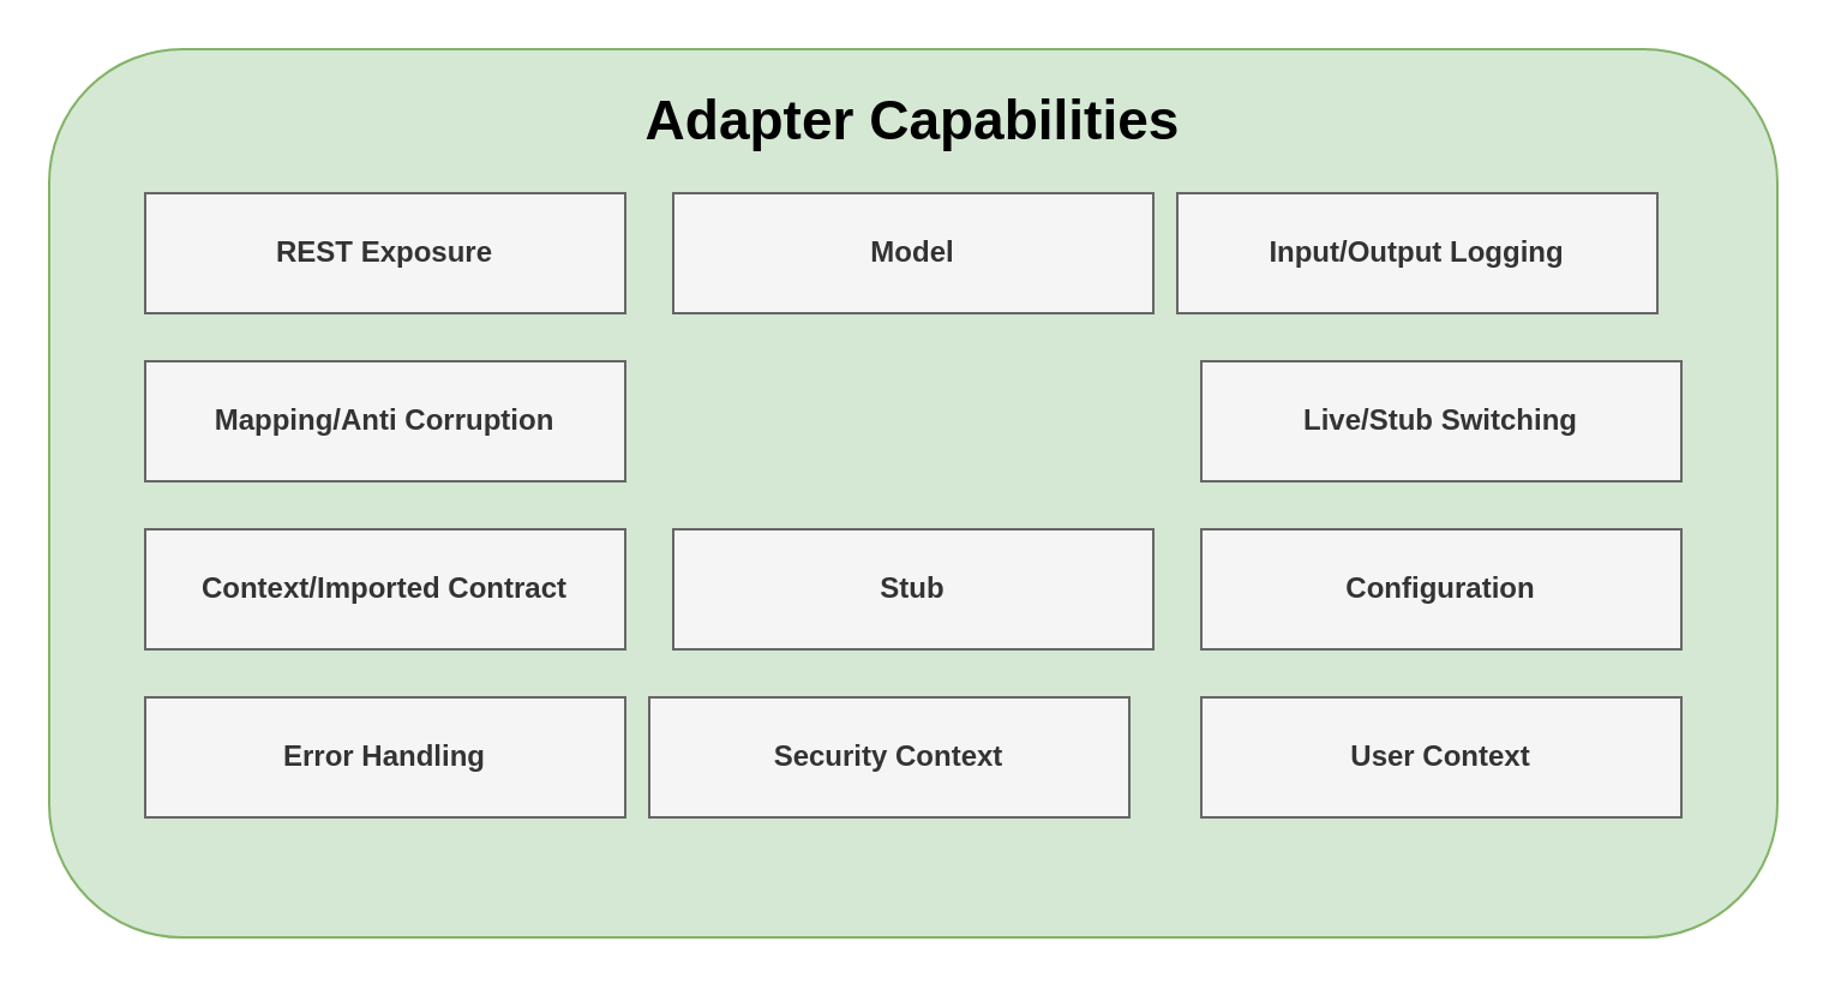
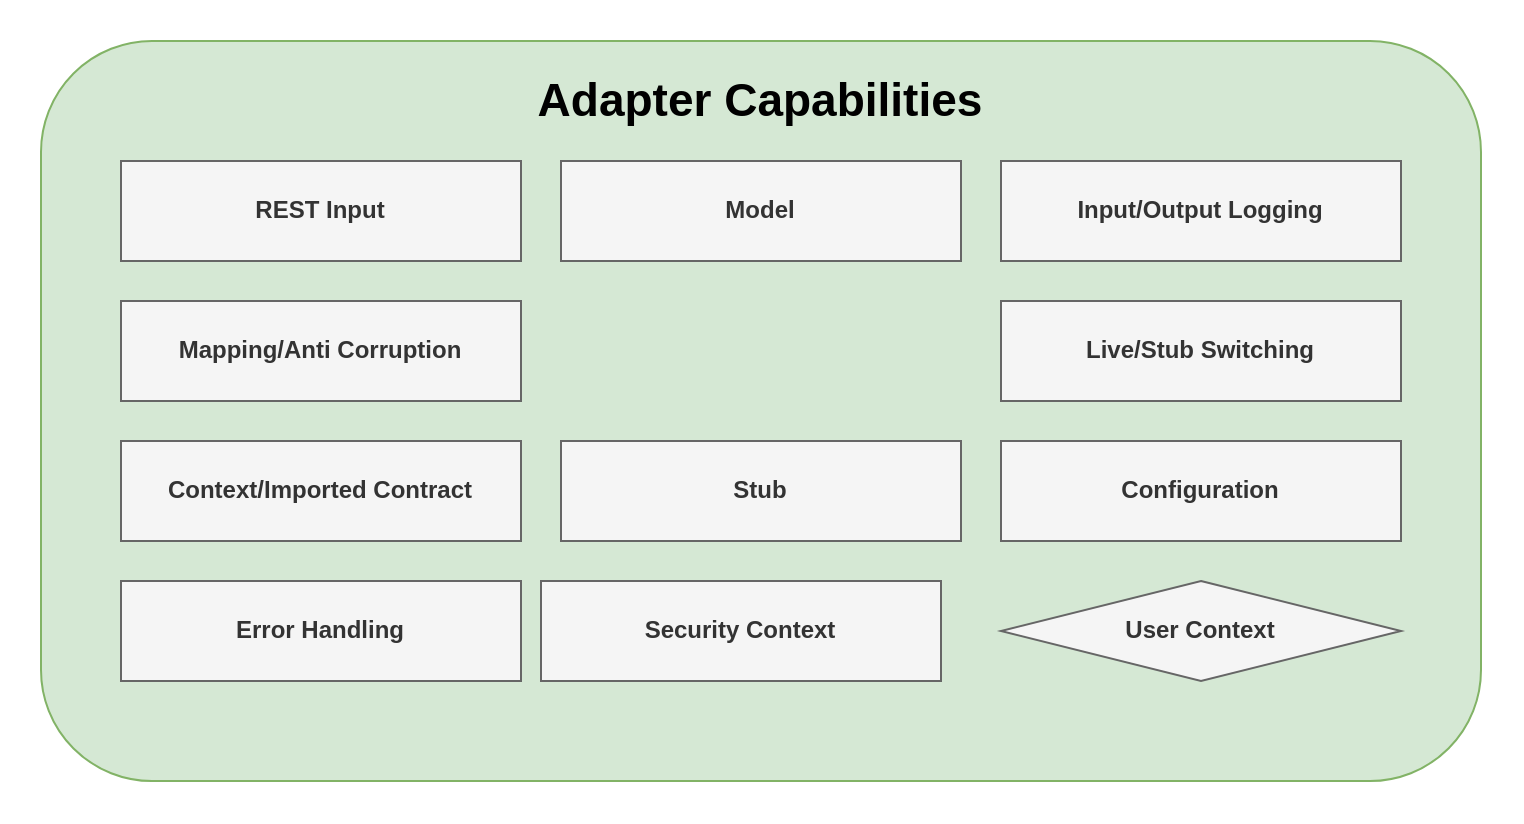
- <mxCell id="8" value="REST Exposure" style="rounded=0;whiteSpace=wrap;html=1;fontStyle=1;fillColor=#f5f5f5;strokeColor=#666666;fontColor=#333333;" vertex="1" parent="1"><mxGeometry x="60" y="80" width="200" height="50" as="geometry" /></mxCell>
+ <mxCell id="8" value="REST Input" style="rounded=0;whiteSpace=wrap;html=1;fontStyle=1;fillColor=#f5f5f5;strokeColor=#666666;fontColor=#333333;" vertex="1" parent="1"><mxGeometry x="60" y="80" width="200" height="50" as="geometry" /></mxCell>
- <mxCell id="4" value="Input/Output Logging" style="rounded=0;whiteSpace=wrap;html=1;fontStyle=1;fillColor=#f5f5f5;strokeColor=#666666;fontColor=#333333;" vertex="1" parent="1"><mxGeometry x="490" y="80" width="200" height="50" as="geometry" /></mxCell>
+ <mxCell id="4" value="Input/Output Logging" style="rounded=0;whiteSpace=wrap;html=1;fontStyle=1;fillColor=#f5f5f5;strokeColor=#666666;fontColor=#333333;" vertex="1" parent="1"><mxGeometry x="500" y="80" width="200" height="50" as="geometry" /></mxCell>
- <mxCell id="7" value="User Context" style="rounded=0;whiteSpace=wrap;html=1;fontStyle=1;fillColor=#f5f5f5;strokeColor=#666666;fontColor=#333333;" vertex="1" parent="1"><mxGeometry x="500" y="290" width="200" height="50" as="geometry" /></mxCell>
+ <mxCell id="7" value="User Context" style="rhombus;whiteSpace=wrap;html=1;fontStyle=1;fillColor=#f5f5f5;strokeColor=#666666;fontColor=#333333;" vertex="1" parent="1"><mxGeometry x="500" y="290" width="200" height="50" as="geometry" /></mxCell>
